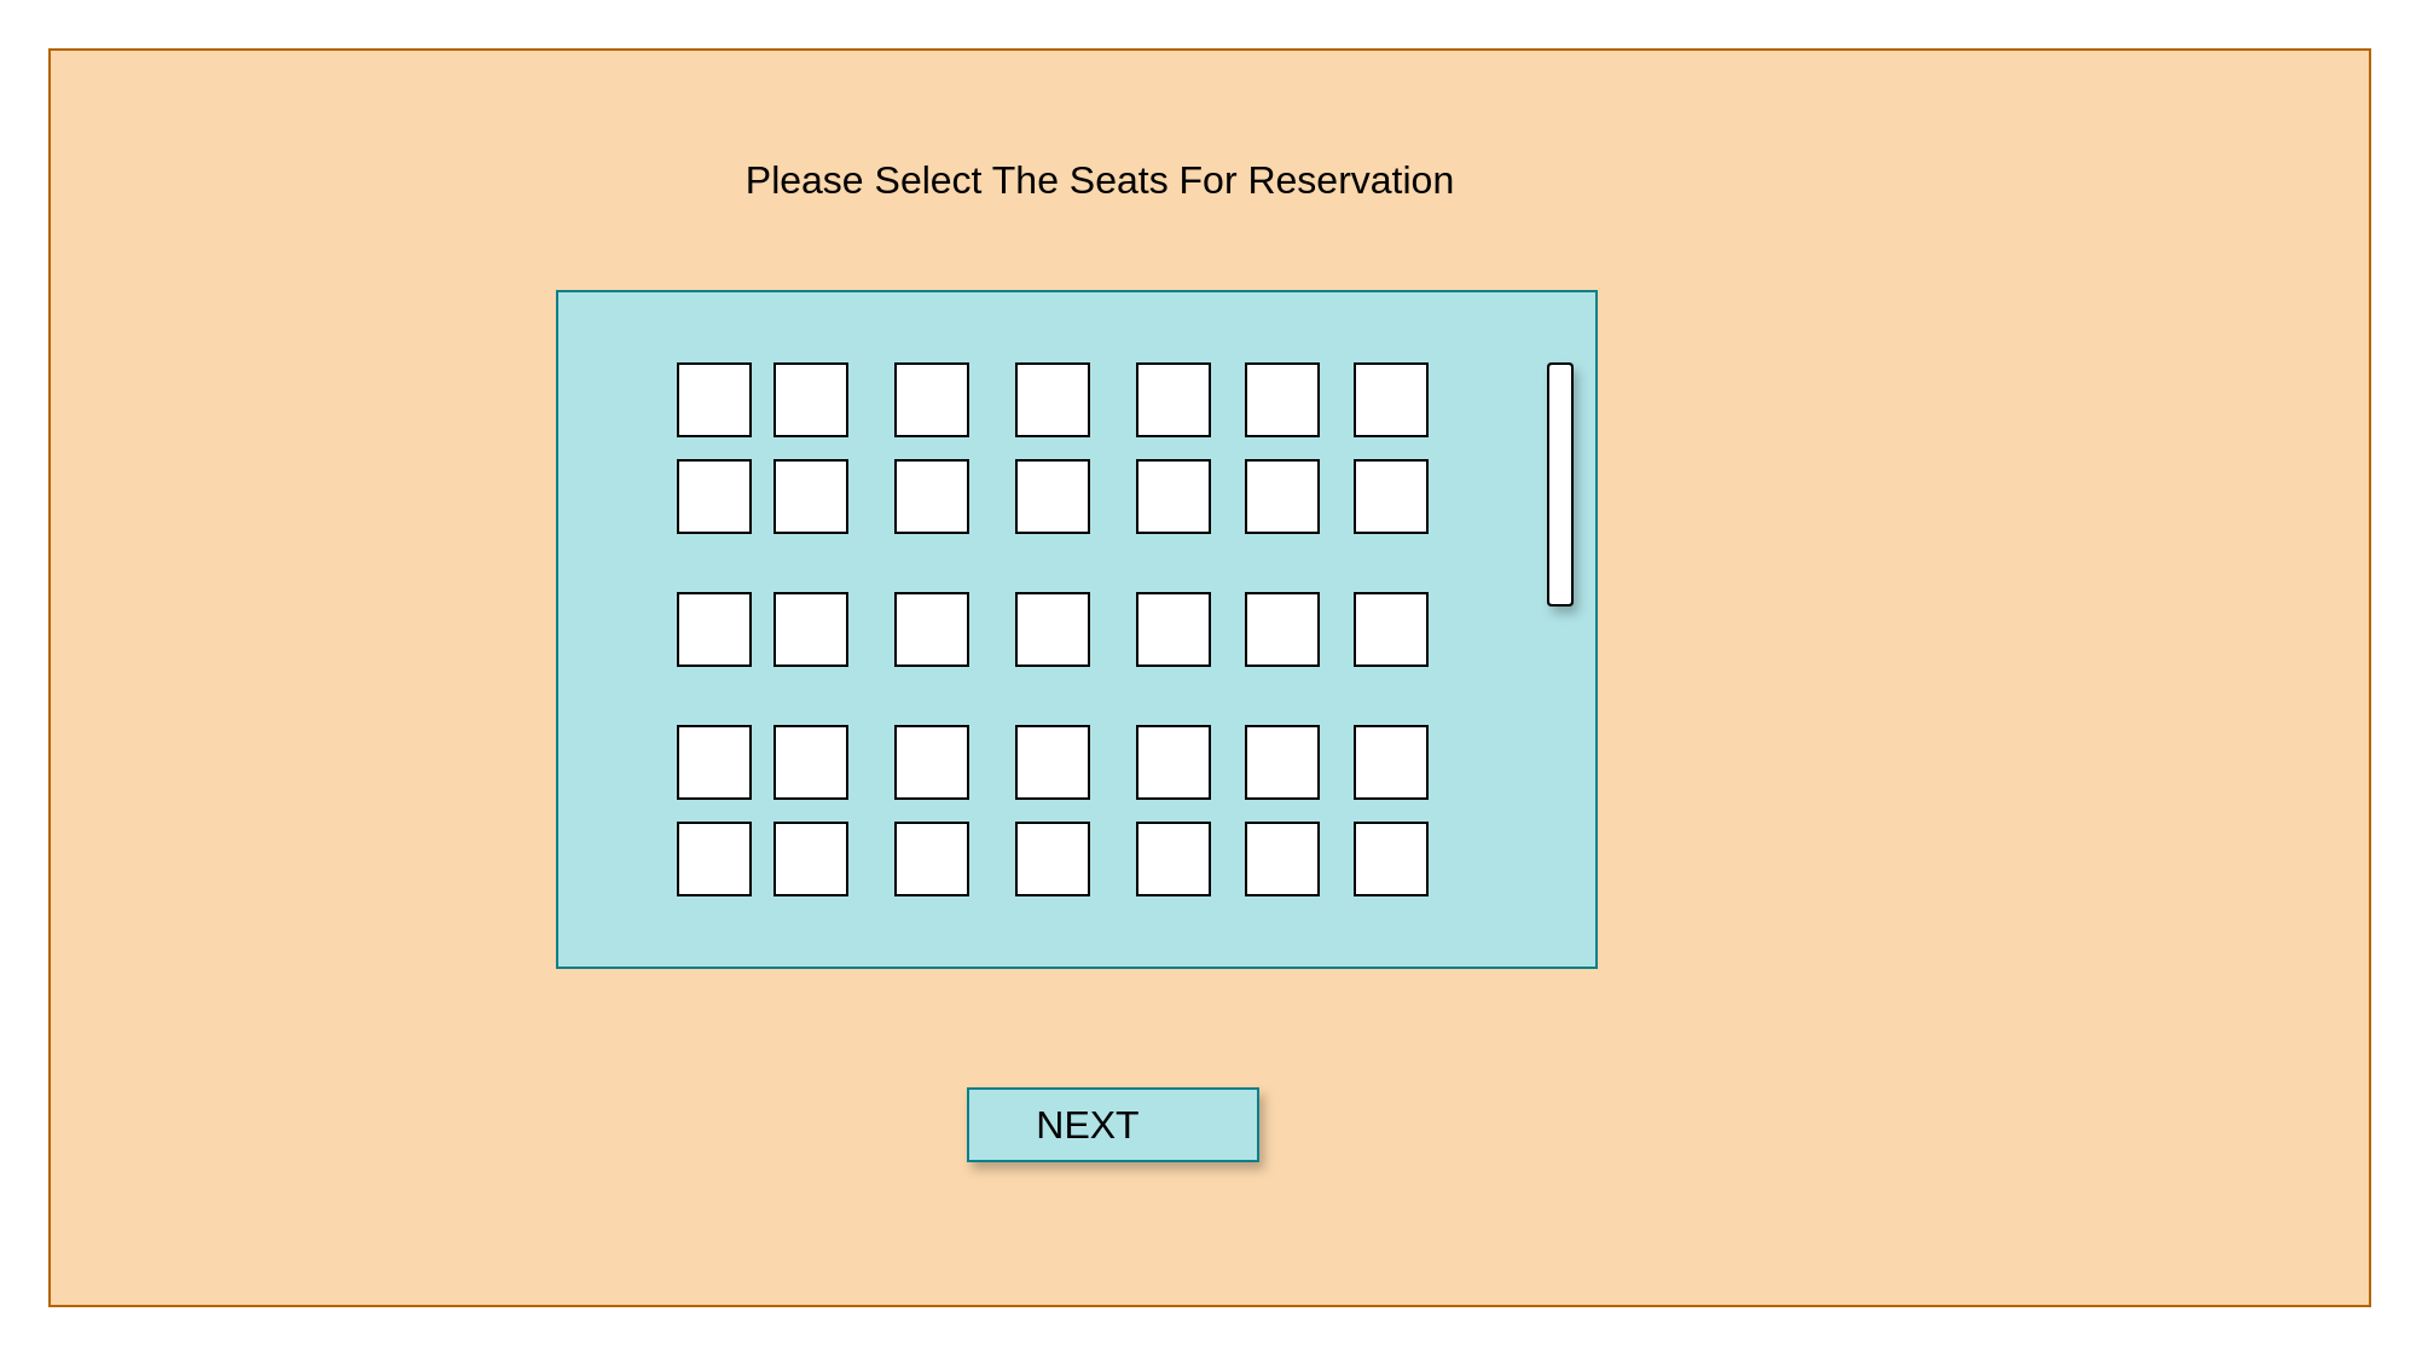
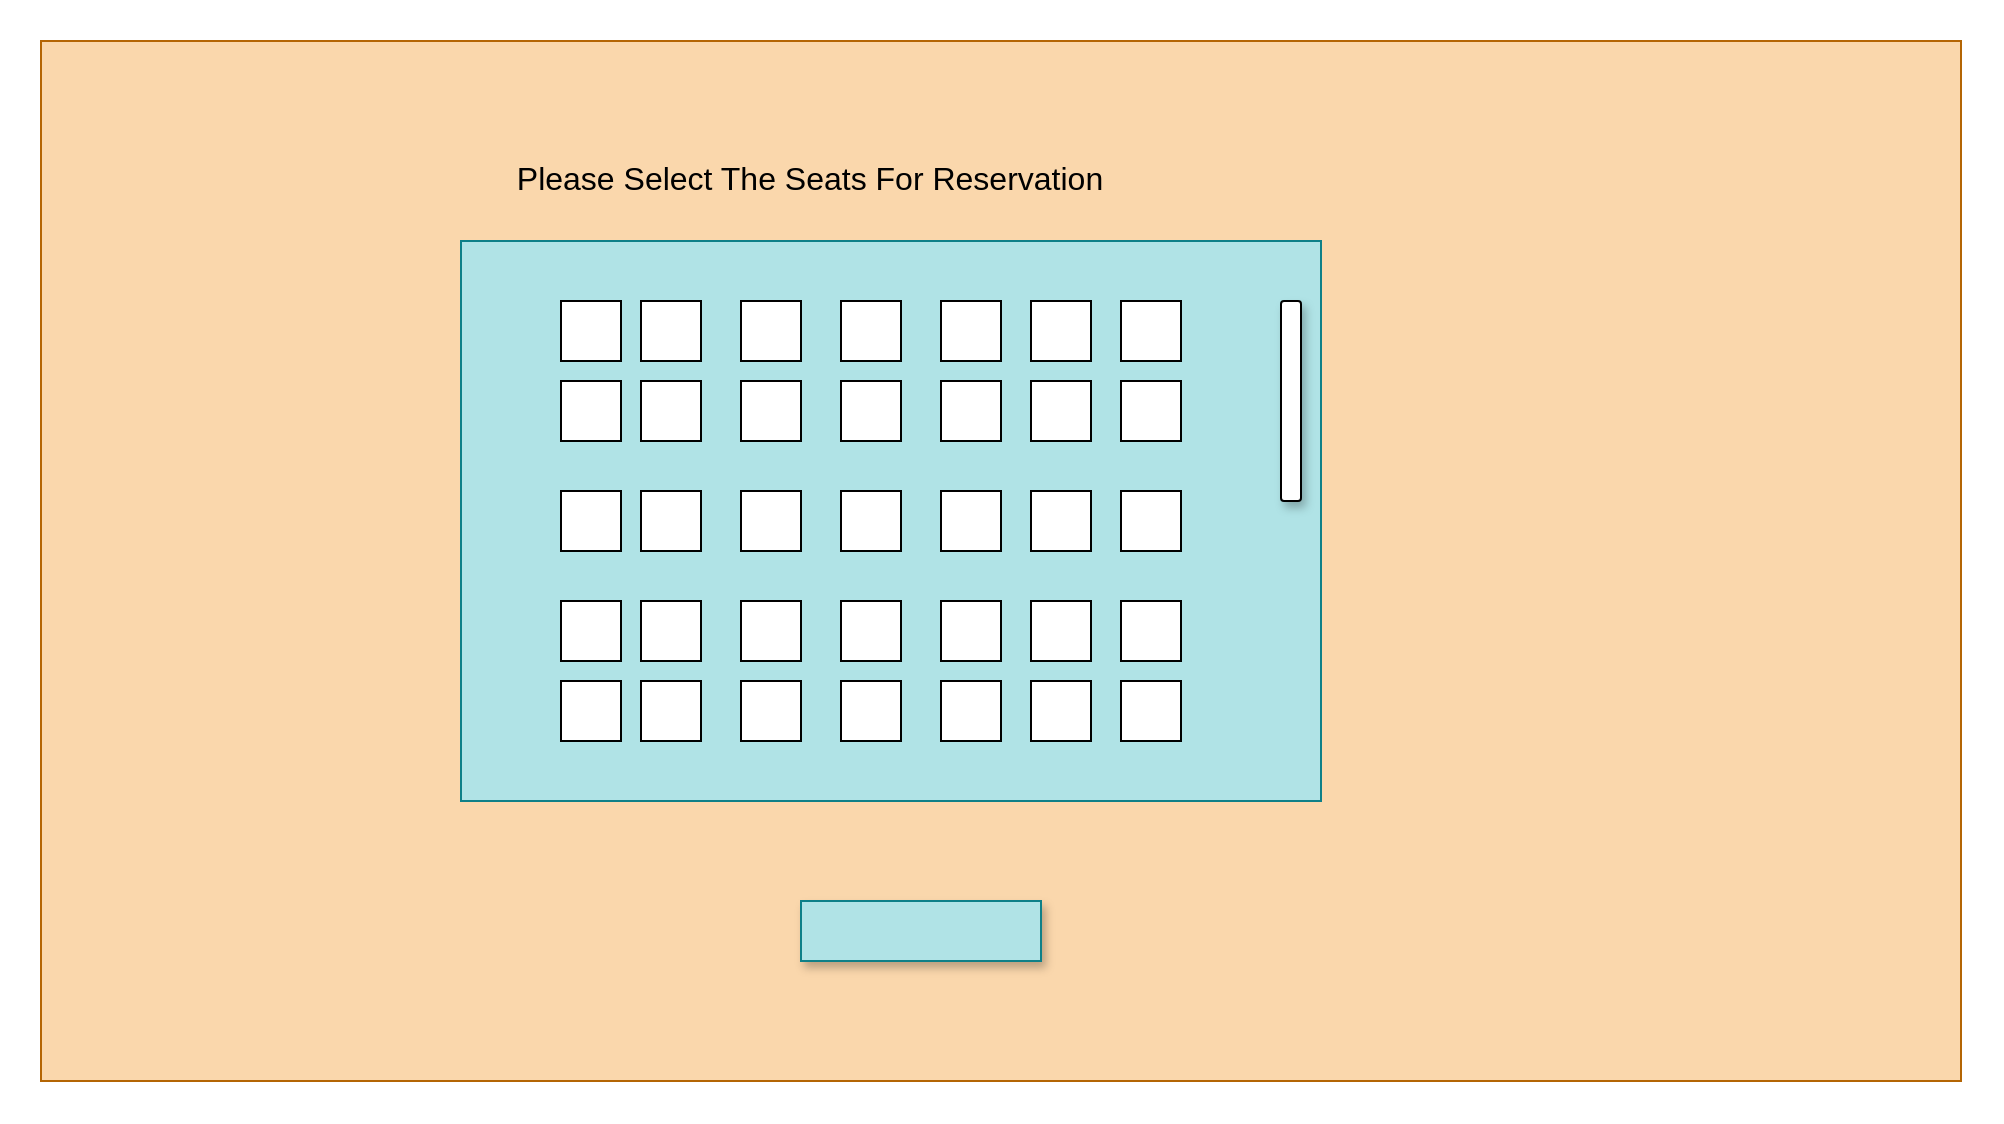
- <mxCell id="3" value="&lt;p style=&quot;line-height: 60%;&quot;&gt;&lt;font style=&quot;font-size: 16px;&quot; color=&quot;#000000&quot;&gt;Please Select The&amp;nbsp;Seats For Reservation&lt;/font&gt;&lt;/p&gt;" style="text;html=1;align=center;verticalAlign=middle;whiteSpace=wrap;rounded=0;" vertex="1" parent="1"><mxGeometry x="280" width="350" height="30" as="geometry" y="60" /></mxCell>
+ <mxCell id="3" value="&lt;p style=&quot;line-height: 60%;&quot;&gt;&lt;font style=&quot;font-size: 16px;&quot; color=&quot;#000000&quot;&gt;Please Select The&amp;nbsp;Seats For Reservation&lt;/font&gt;&lt;/p&gt;" style="text;html=1;align=center;verticalAlign=middle;whiteSpace=wrap;rounded=0;" vertex="1" parent="1"><mxGeometry x="230" y="75" width="350" height="30" as="geometry" /></mxCell>
- <mxCell id="42" value="NEXT" style="text;html=1;strokeColor=none;fillColor=none;align=center;verticalAlign=middle;whiteSpace=wrap;rounded=0;shadow=1;glass=0;sketch=0;fontSize=16;fontColor=#000000;" vertex="1" parent="1"><mxGeometry x="420" y="450" width="60" height="30" as="geometry" /></mxCell>
